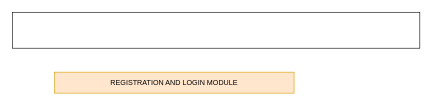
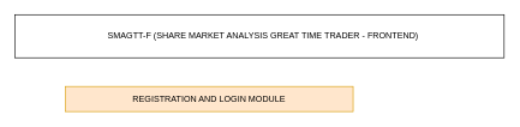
+ <mxCell id="4" value="SMAGTT-F (SHARE MARKET ANALYSIS GREAT TIME TRADER - FRONTEND)" style="text;html=1;align=center;verticalAlign=middle;whiteSpace=wrap;rounded=0;" vertex="1" parent="1"><mxGeometry x="45" y="35" width="640" height="30" as="geometry" /></mxCell>
